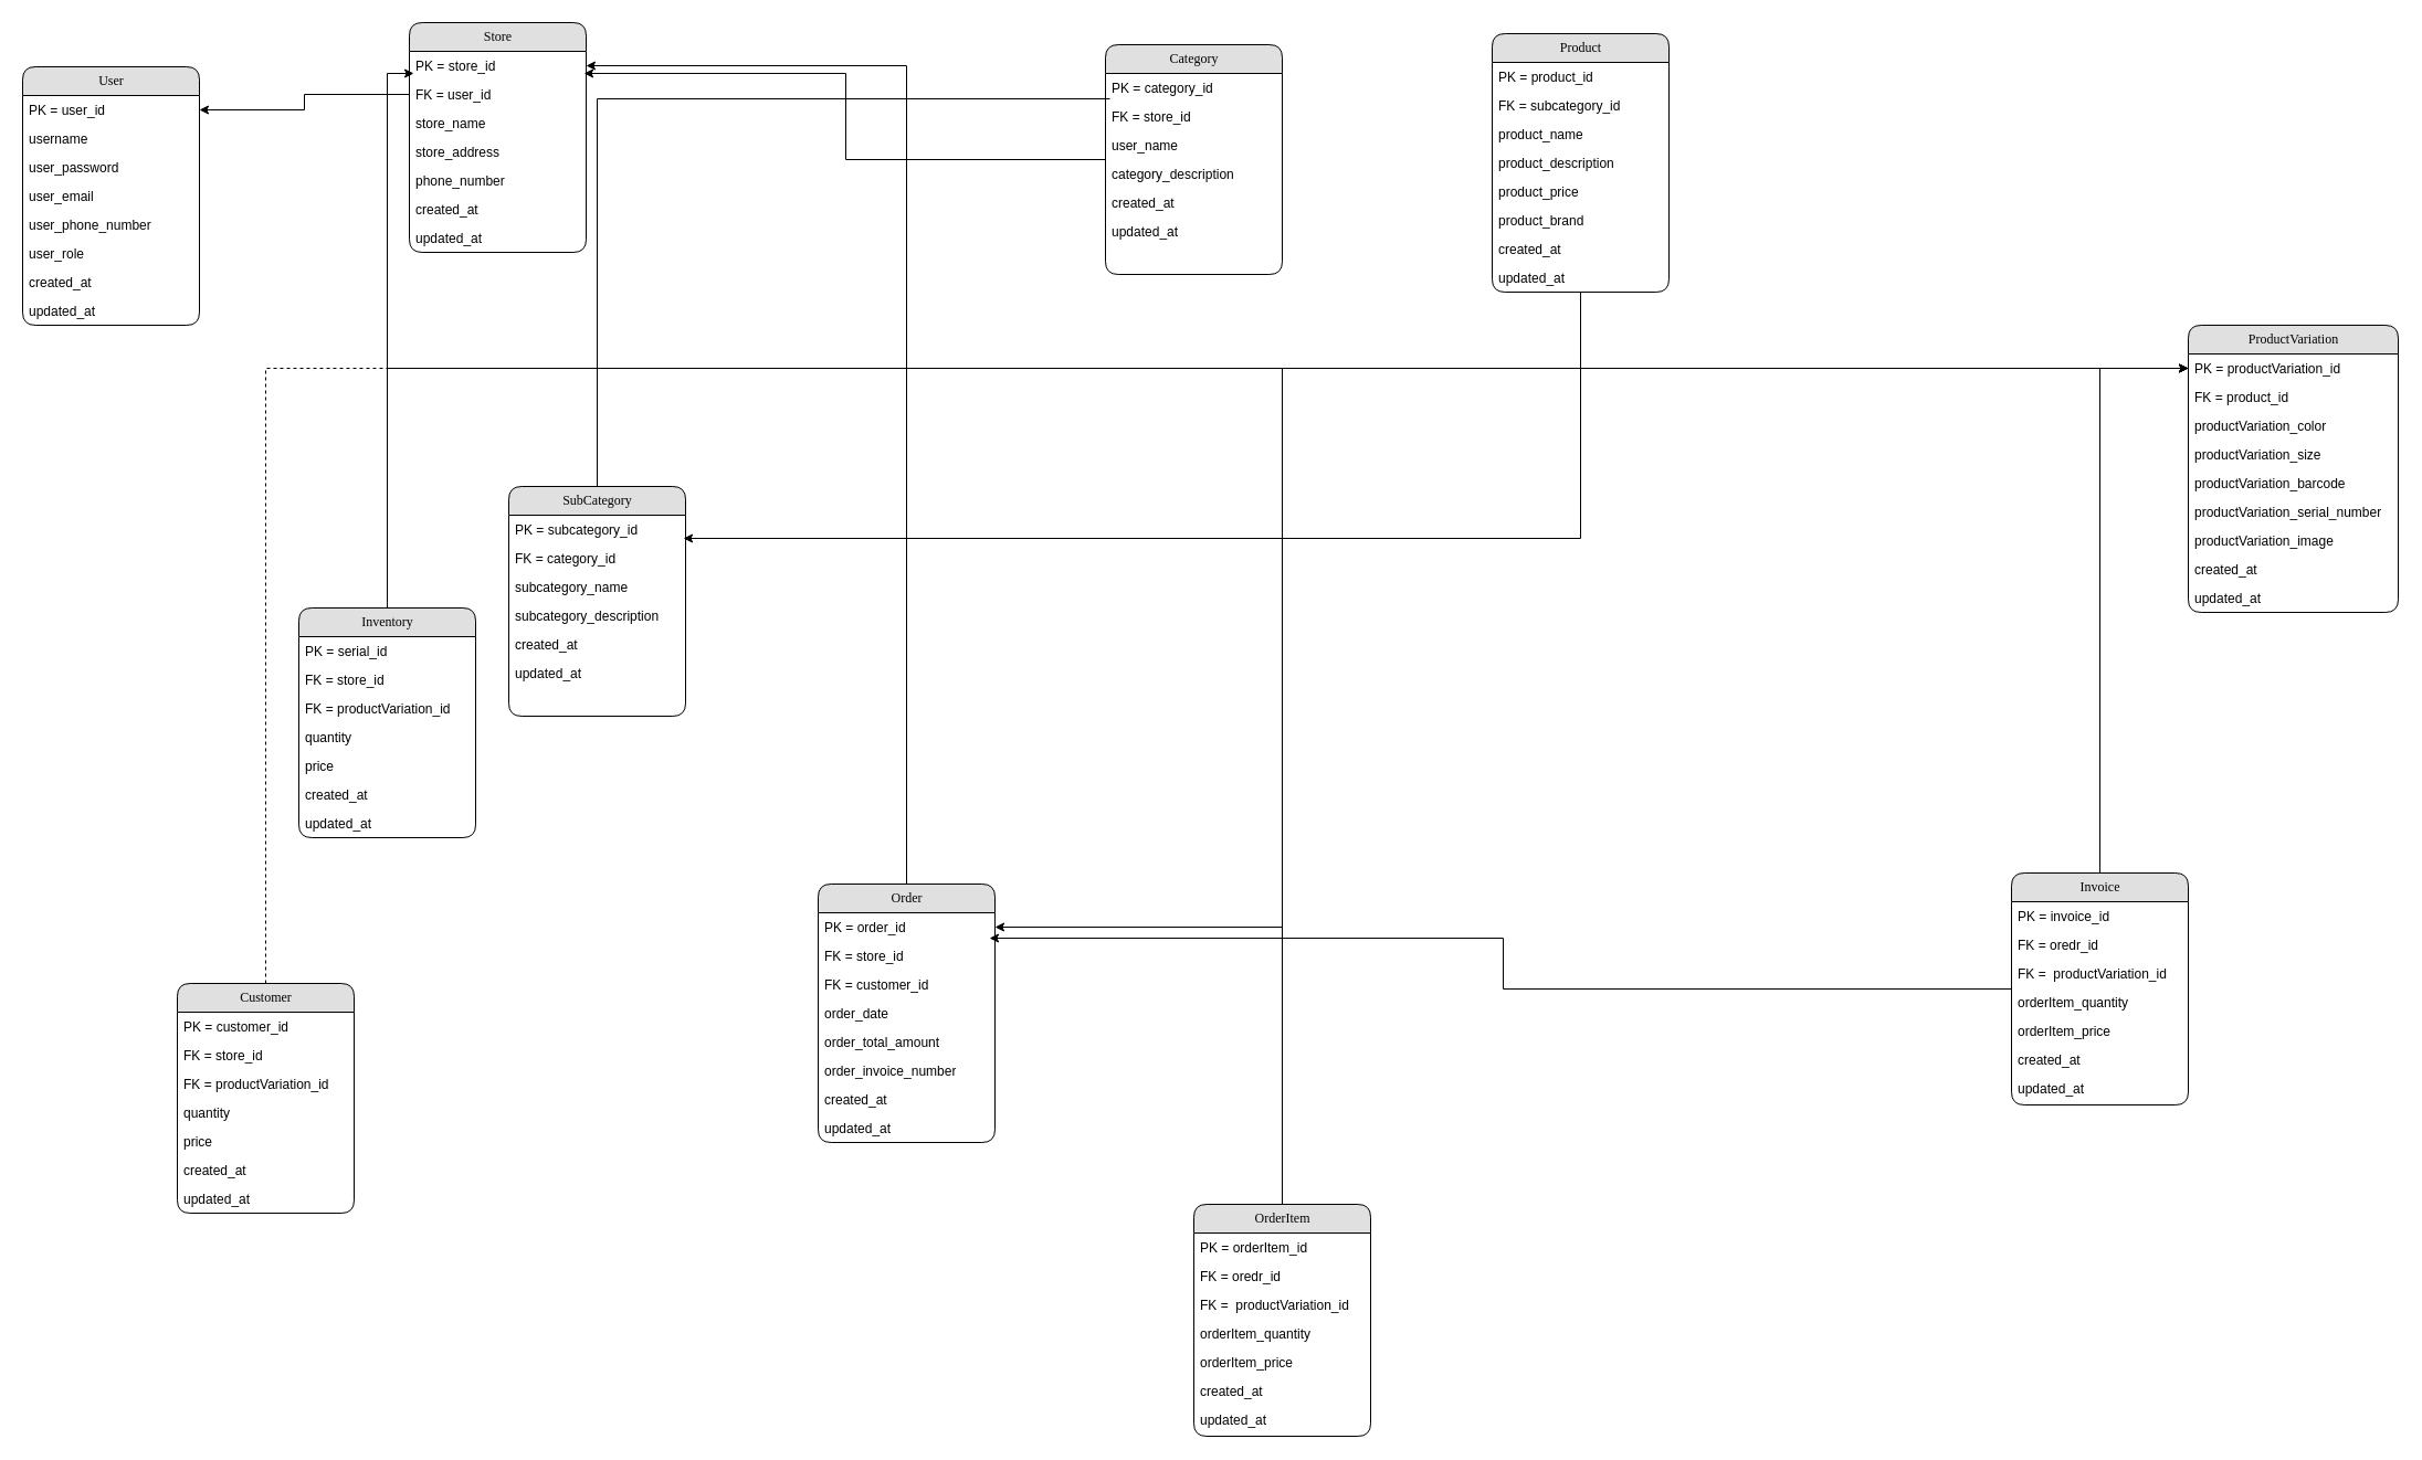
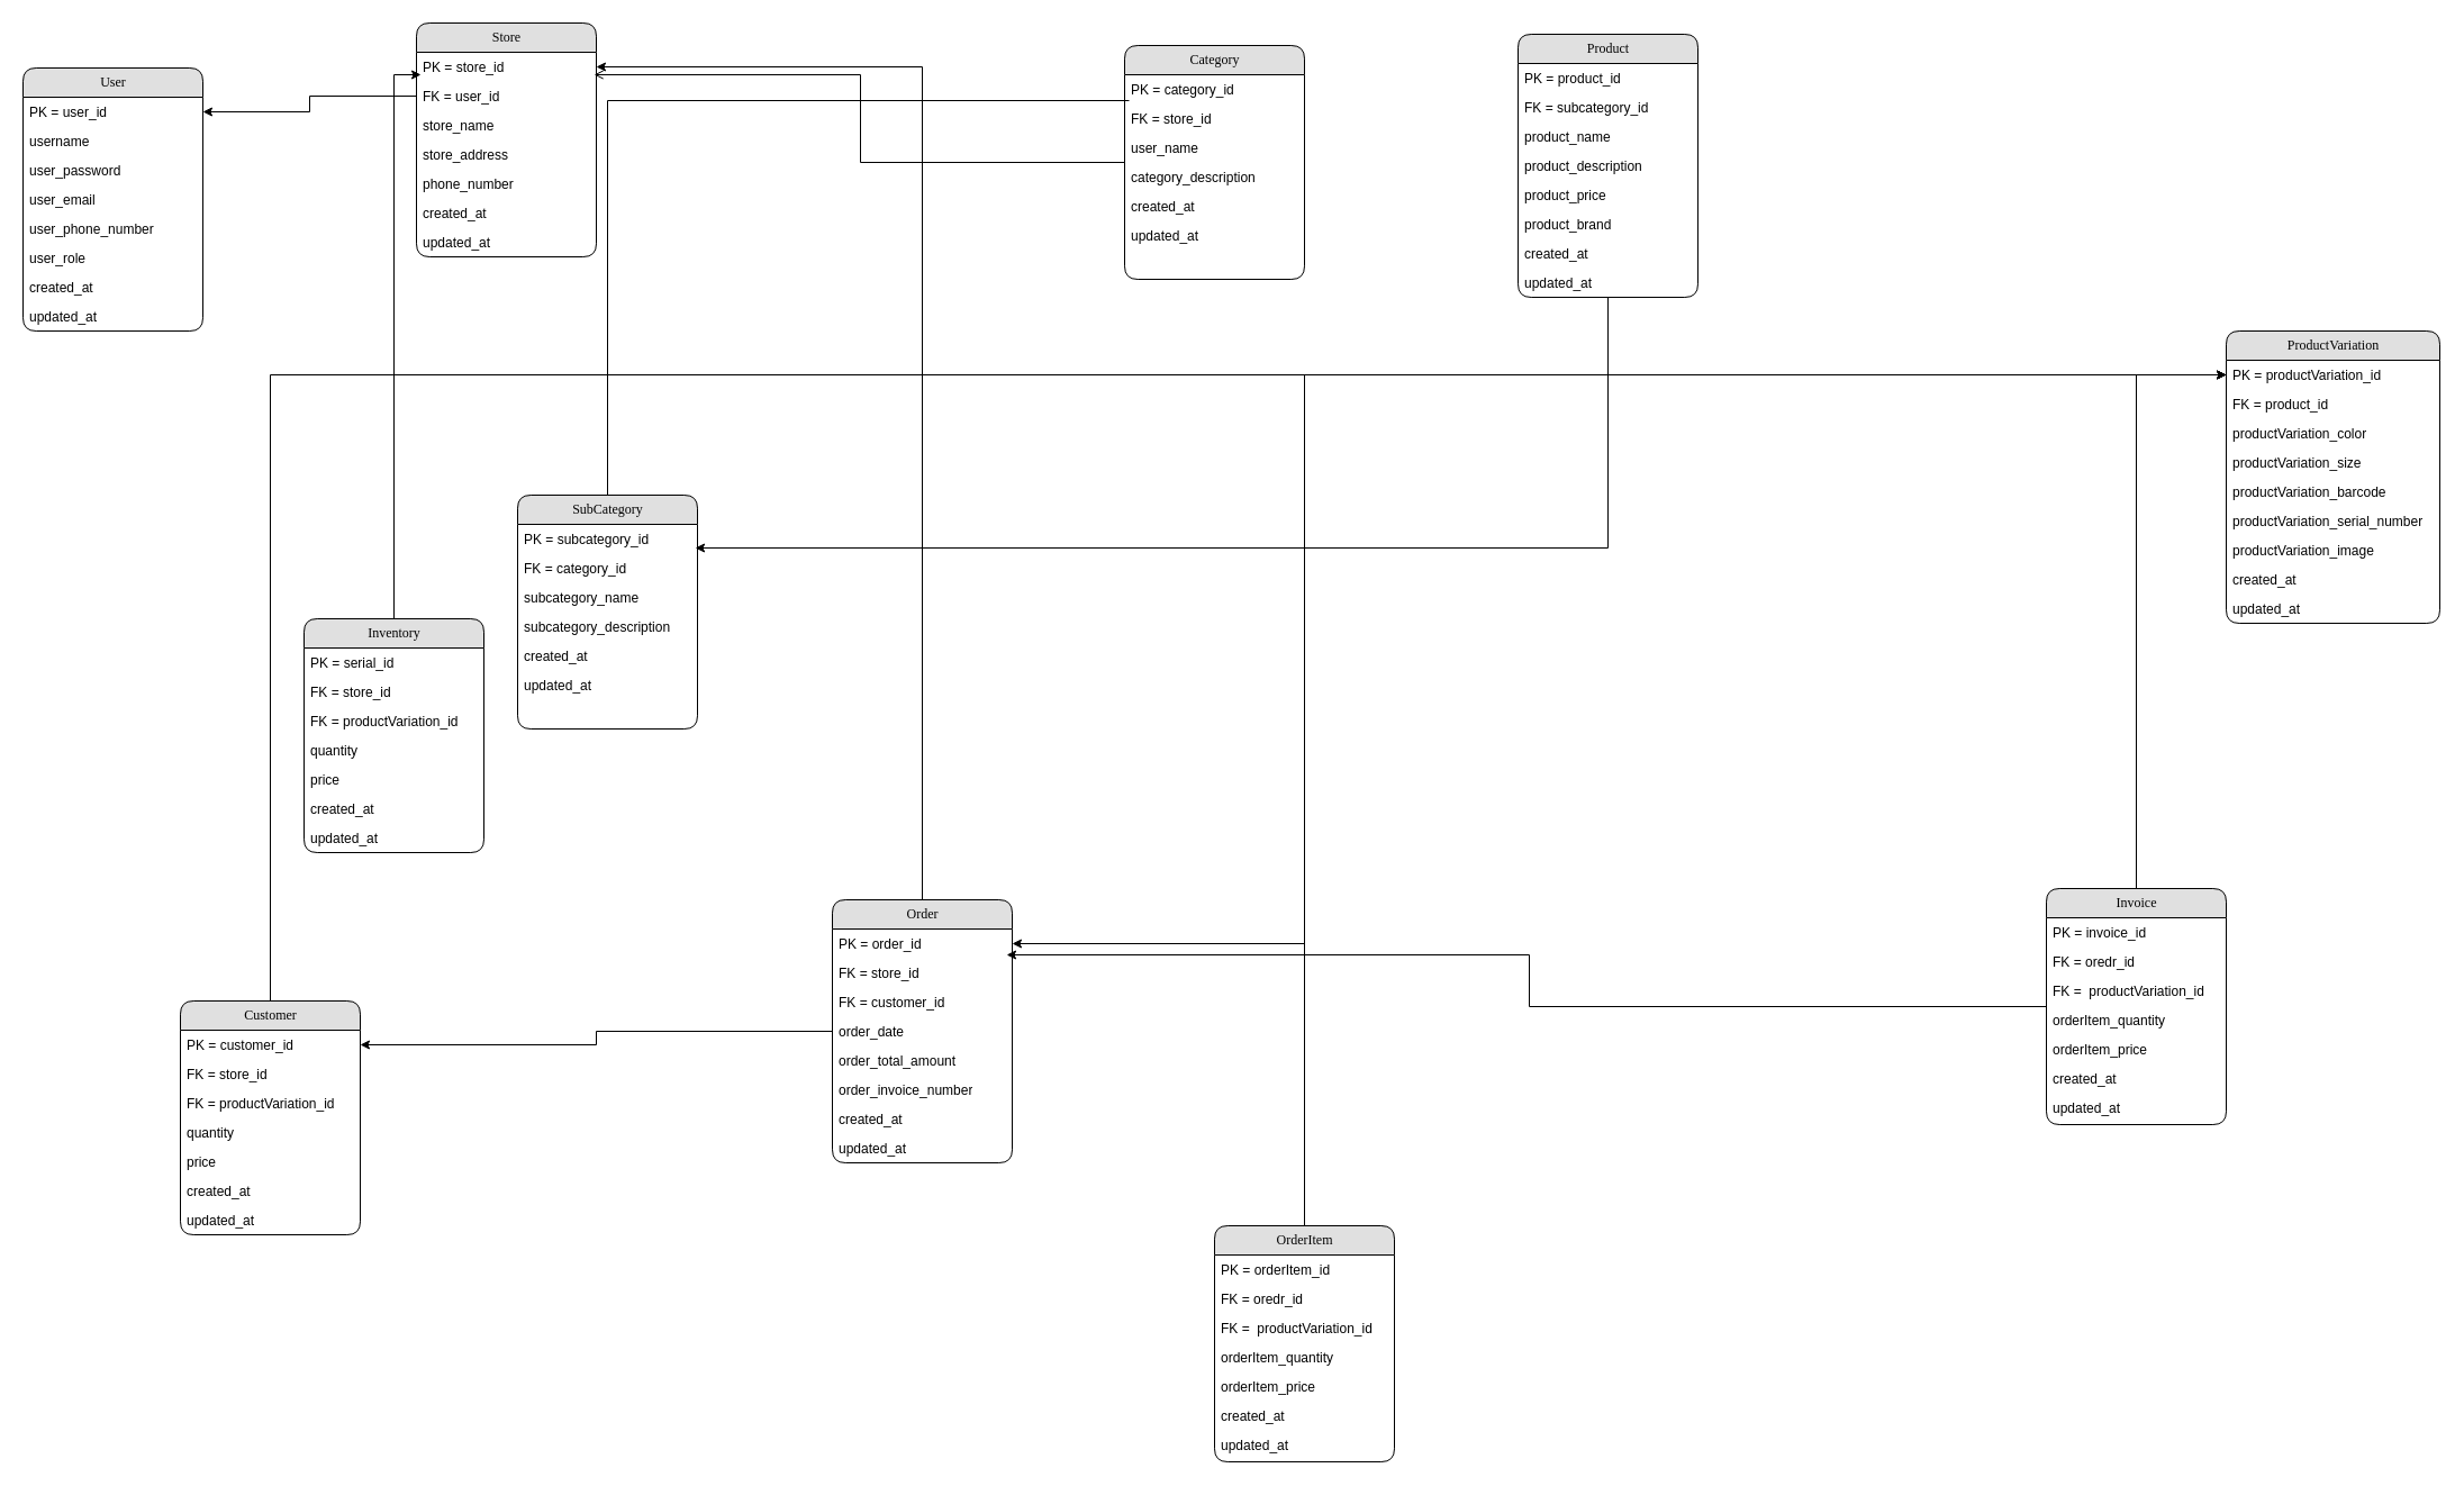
- <mxCell id="102" style="edgeStyle=orthogonalEdgeStyle;rounded=0;orthogonalLoop=1;jettySize=auto;html=1;entryX=0.988;entryY=0.769;entryDx=0;entryDy=0;entryPerimeter=0;" edge="1" parent="1" source="26" target="12"><mxGeometry relative="1" as="geometry" /></mxCell>
+ <mxCell id="102" style="edgeStyle=orthogonalEdgeStyle;rounded=0;orthogonalLoop=1;jettySize=auto;html=1;entryX=0.988;entryY=0.769;entryDx=0;entryDy=0;entryPerimeter=0;endArrow=open;" edge="1" parent="1" source="26" target="12"><mxGeometry relative="1" as="geometry" /></mxCell>
- <mxCell id="61" style="edgeStyle=orthogonalEdgeStyle;rounded=0;orthogonalLoop=1;jettySize=auto;html=1;dashed=1;" edge="1" parent="1" source="62" target="43"><mxGeometry relative="1" as="geometry" /></mxCell>
+ <mxCell id="61" style="edgeStyle=orthogonalEdgeStyle;rounded=0;orthogonalLoop=1;jettySize=auto;html=1;" edge="1" parent="1" source="62" target="43"><mxGeometry relative="1" as="geometry" /></mxCell>
+ <mxCell id="71" style="edgeStyle=orthogonalEdgeStyle;rounded=0;orthogonalLoop=1;jettySize=auto;html=1;" edge="1" parent="1" source="72" target="63"><mxGeometry relative="1" as="geometry" /></mxCell>
